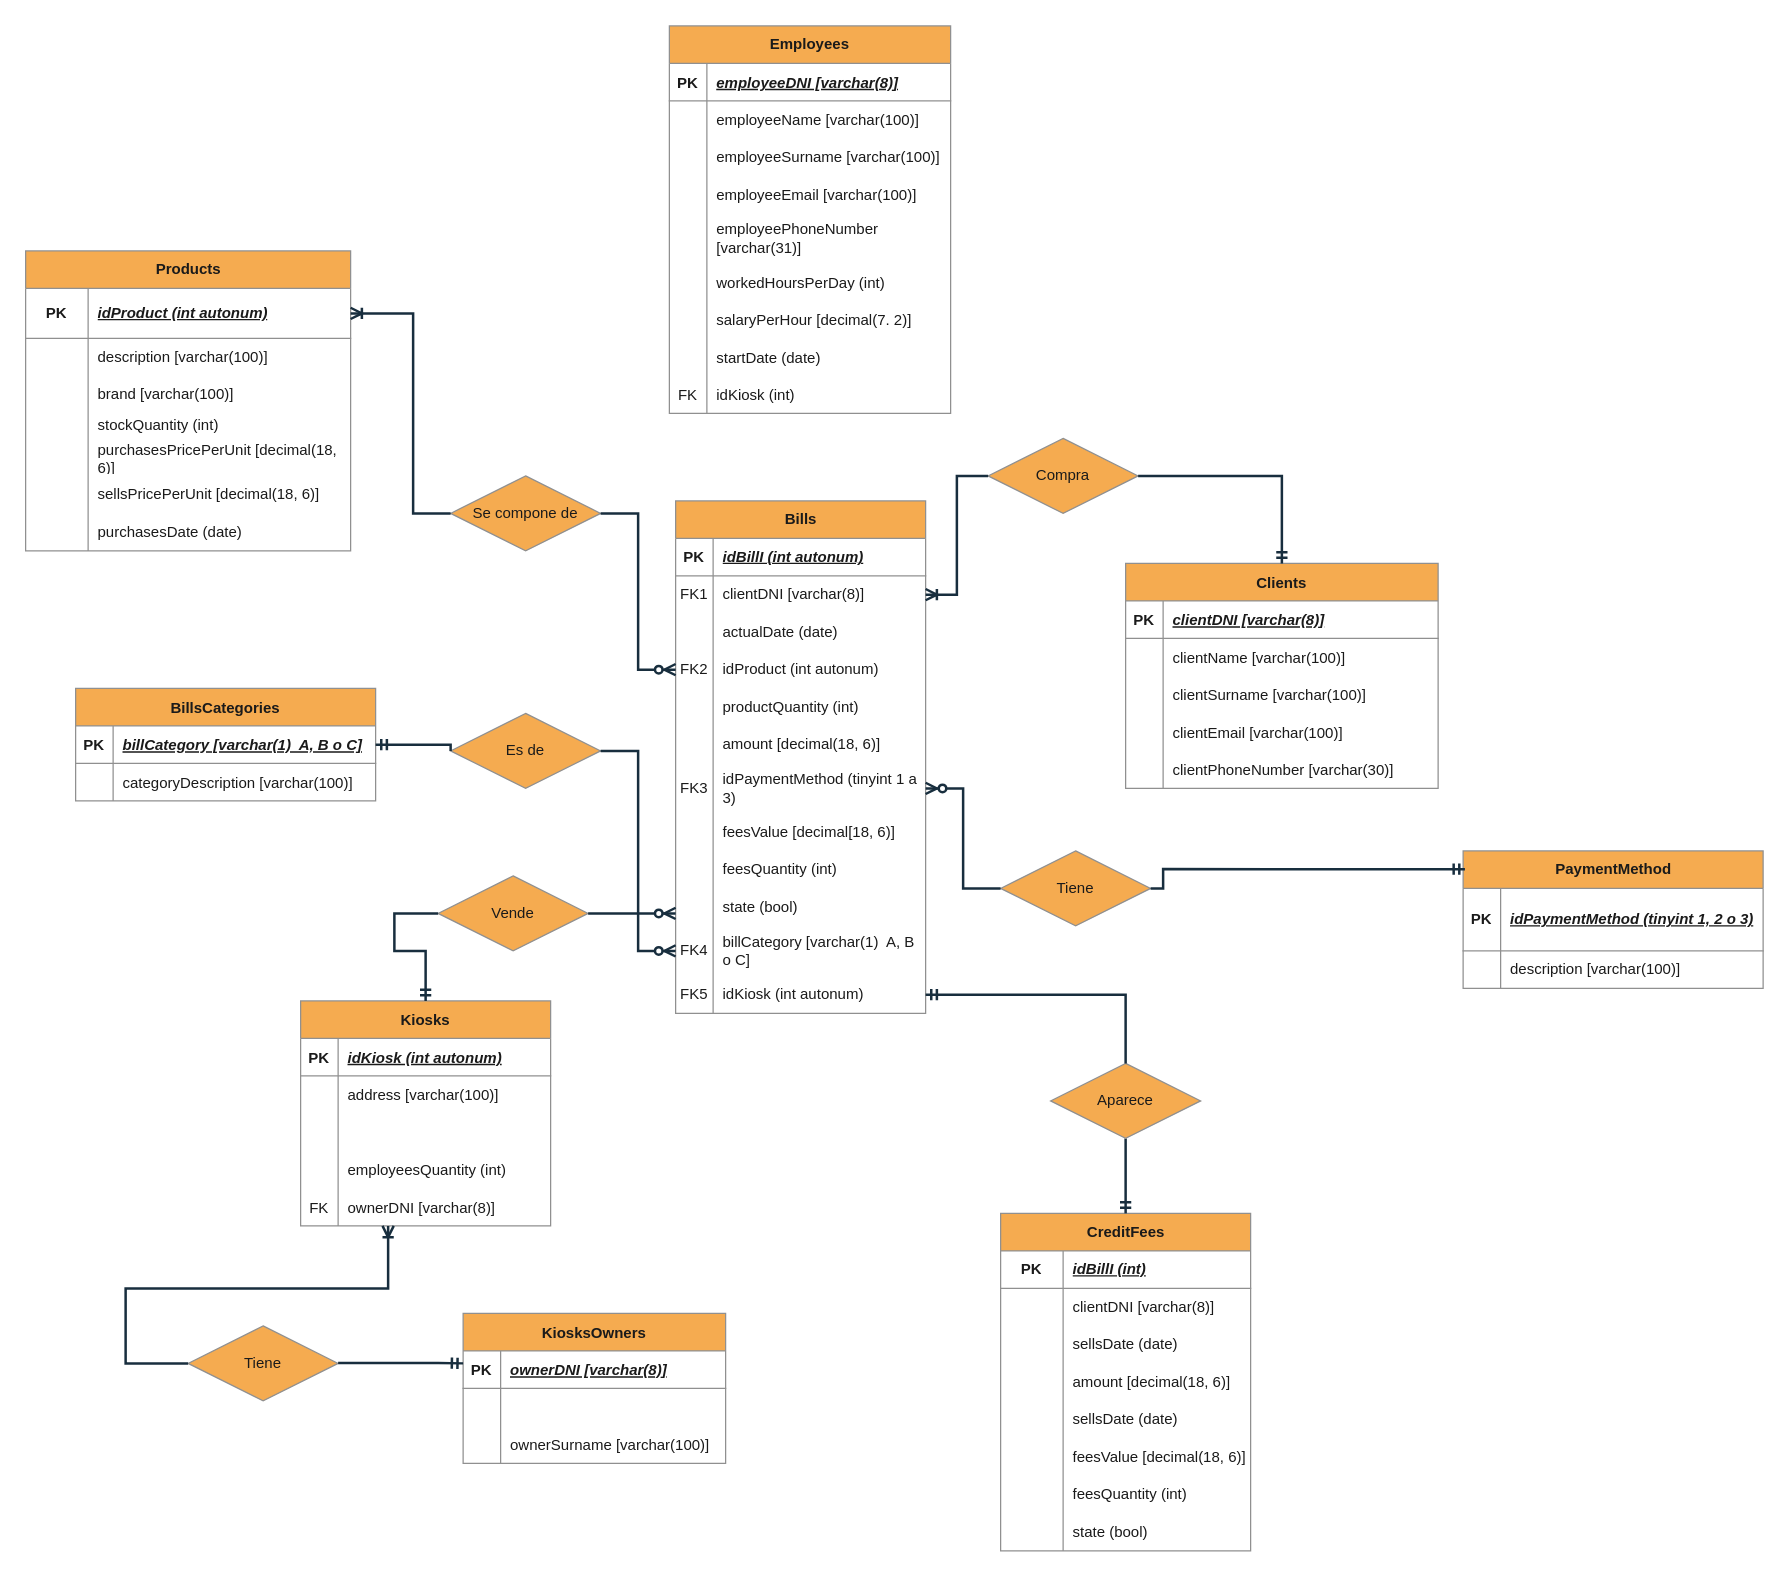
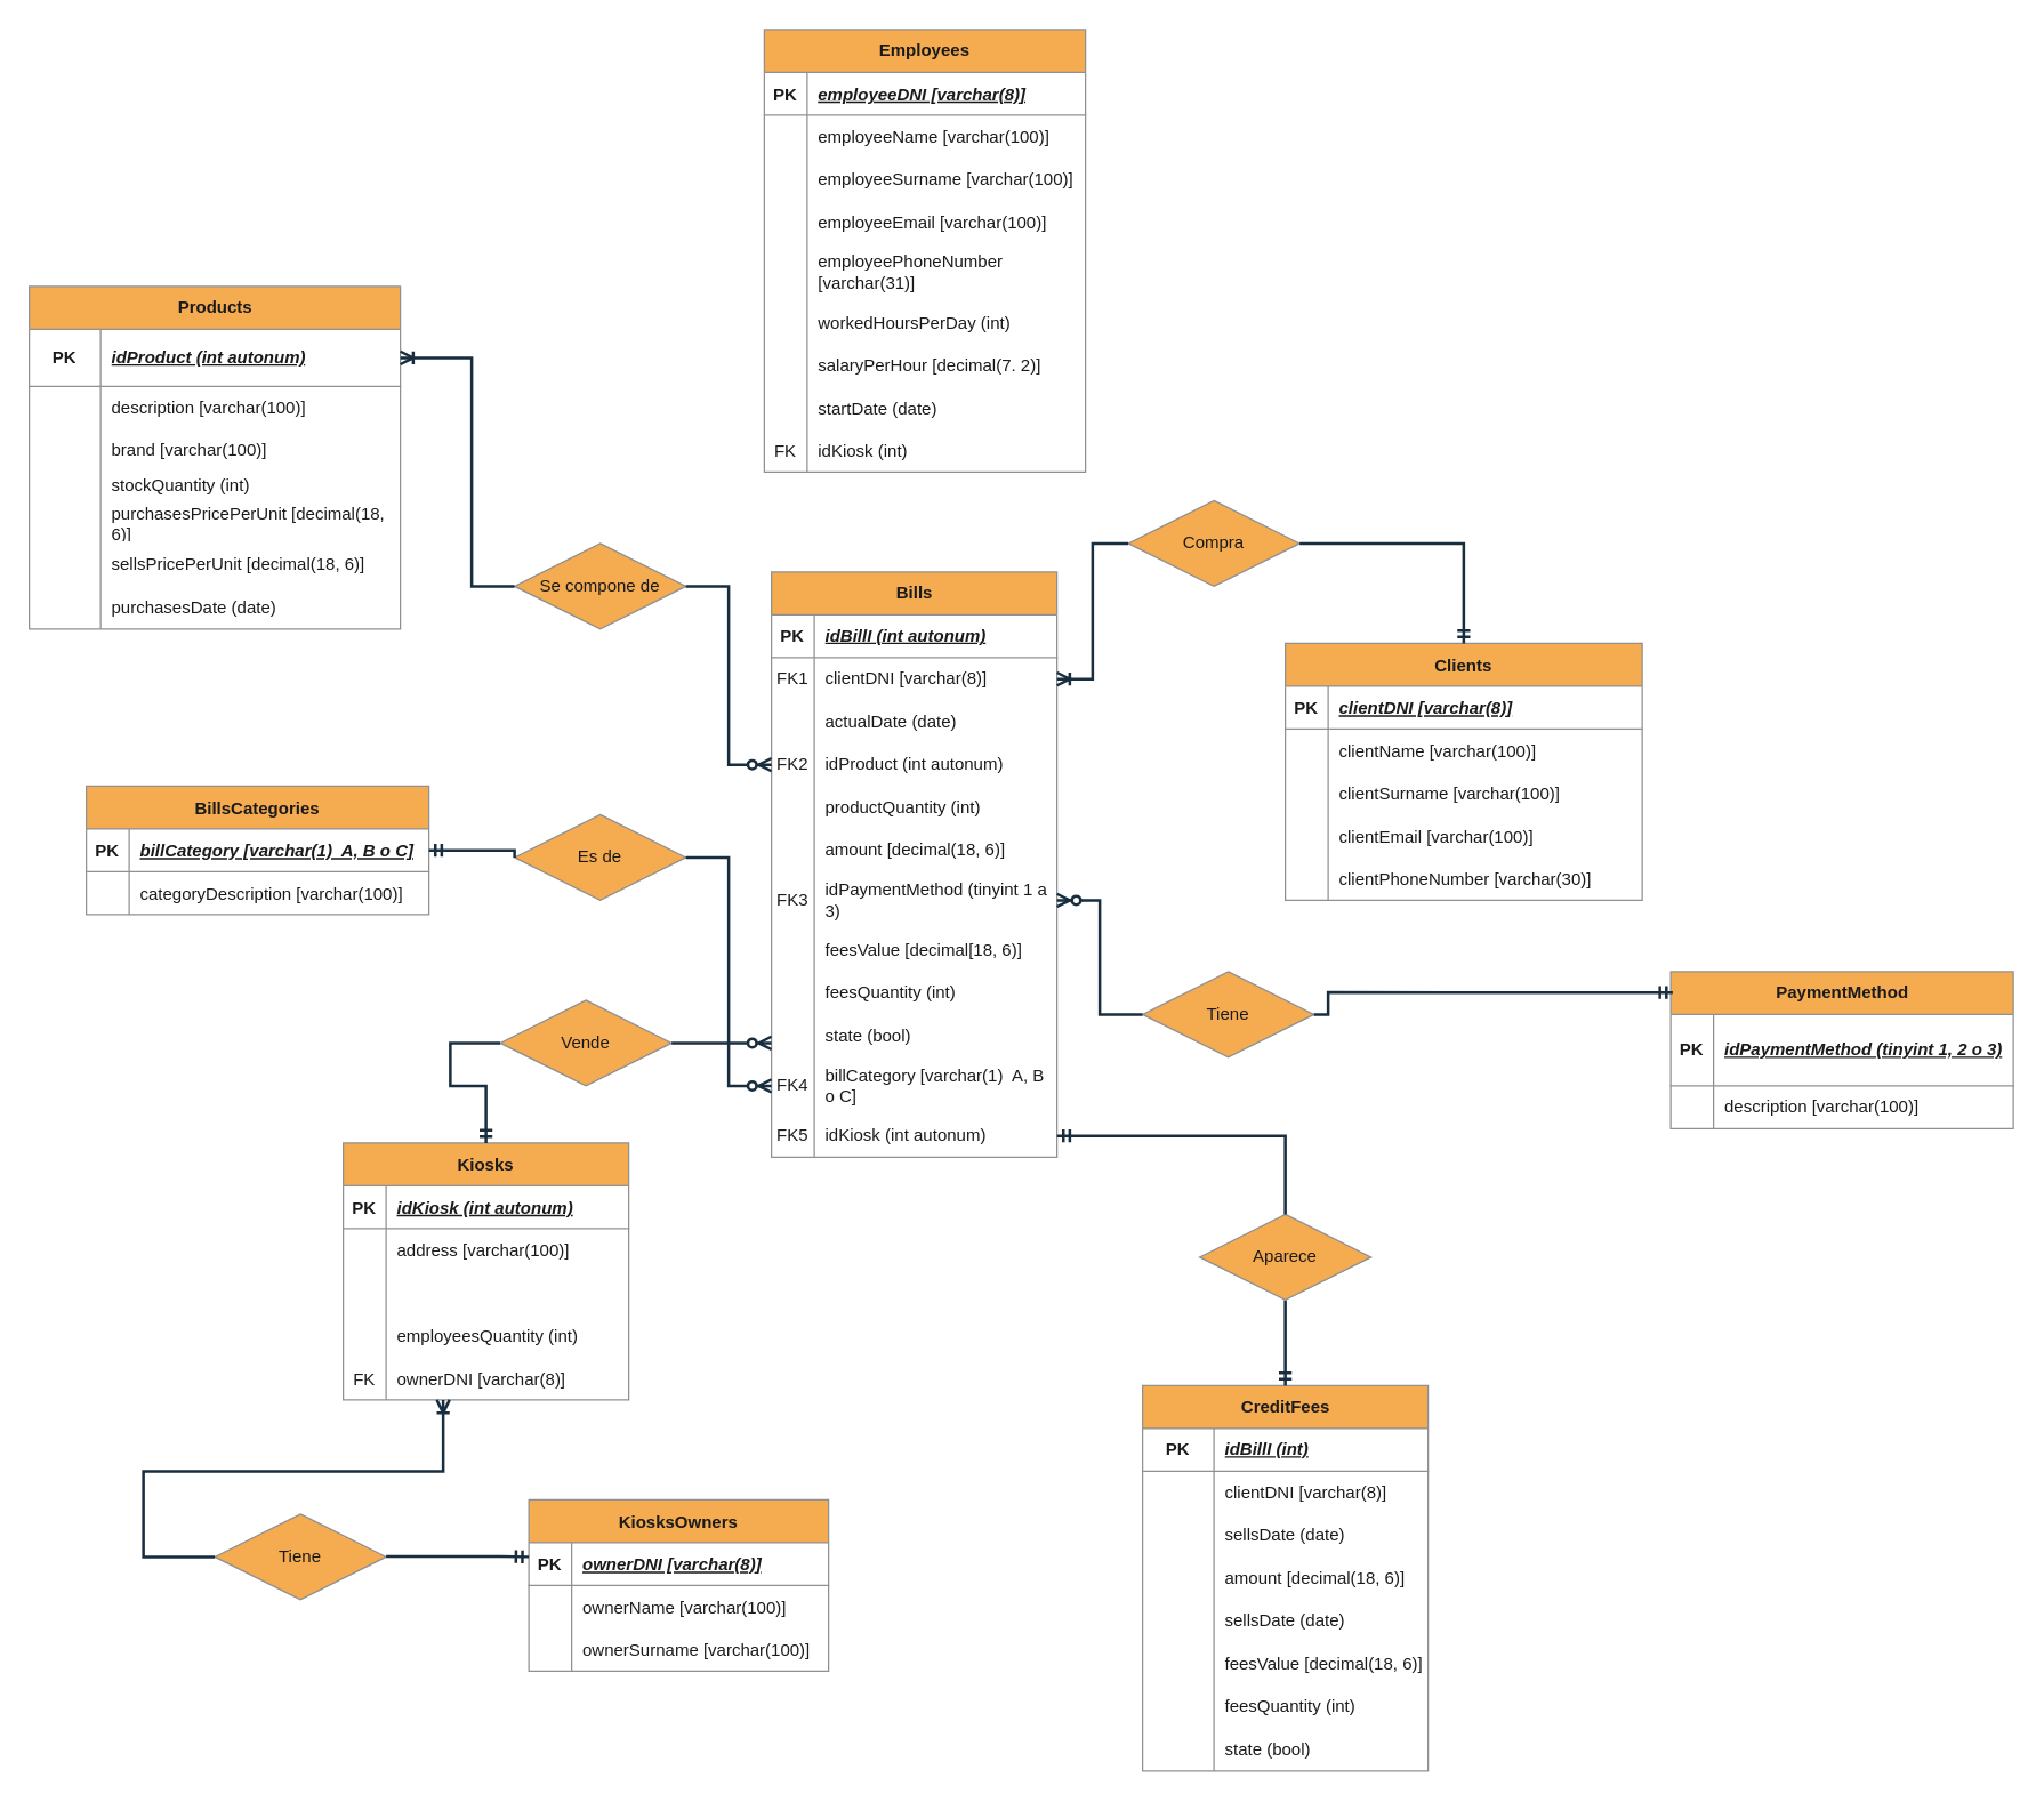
+ <mxCell id="119" value="ownerName [varchar(100)]" style="shape=partialRectangle;overflow=hidden;connectable=0;fillColor=none;top=0;left=0;bottom=0;right=0;align=left;spacingLeft=6;labelBackgroundColor=none;strokeColor=#909090;fontColor=#1A1A1A;" parent="117" vertex="1"><mxGeometry x="30" width="180" height="30" as="geometry"><mxRectangle width="180" height="30" as="alternateBounds" /></mxGeometry></mxCell>
